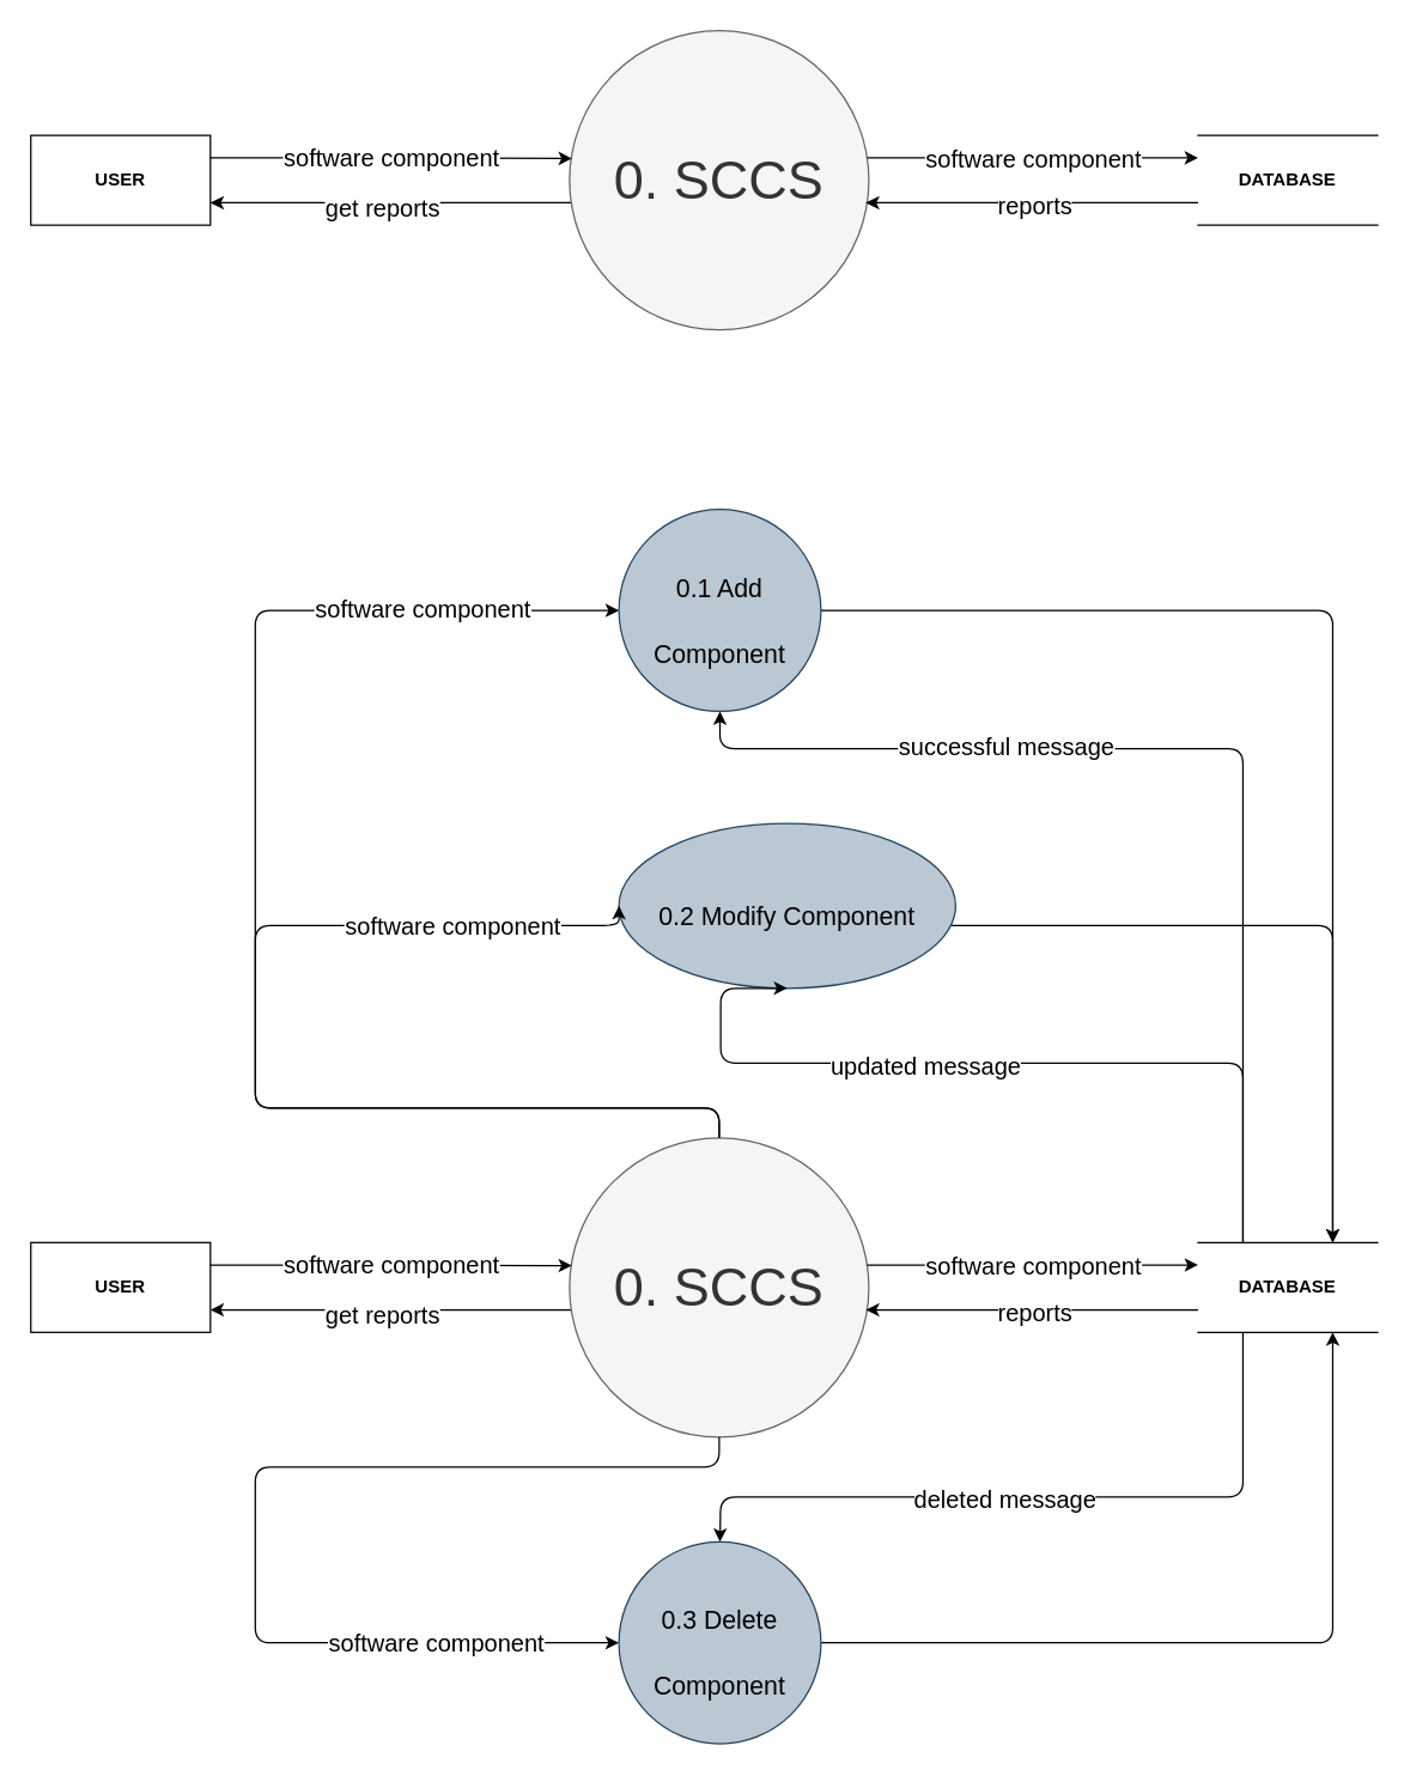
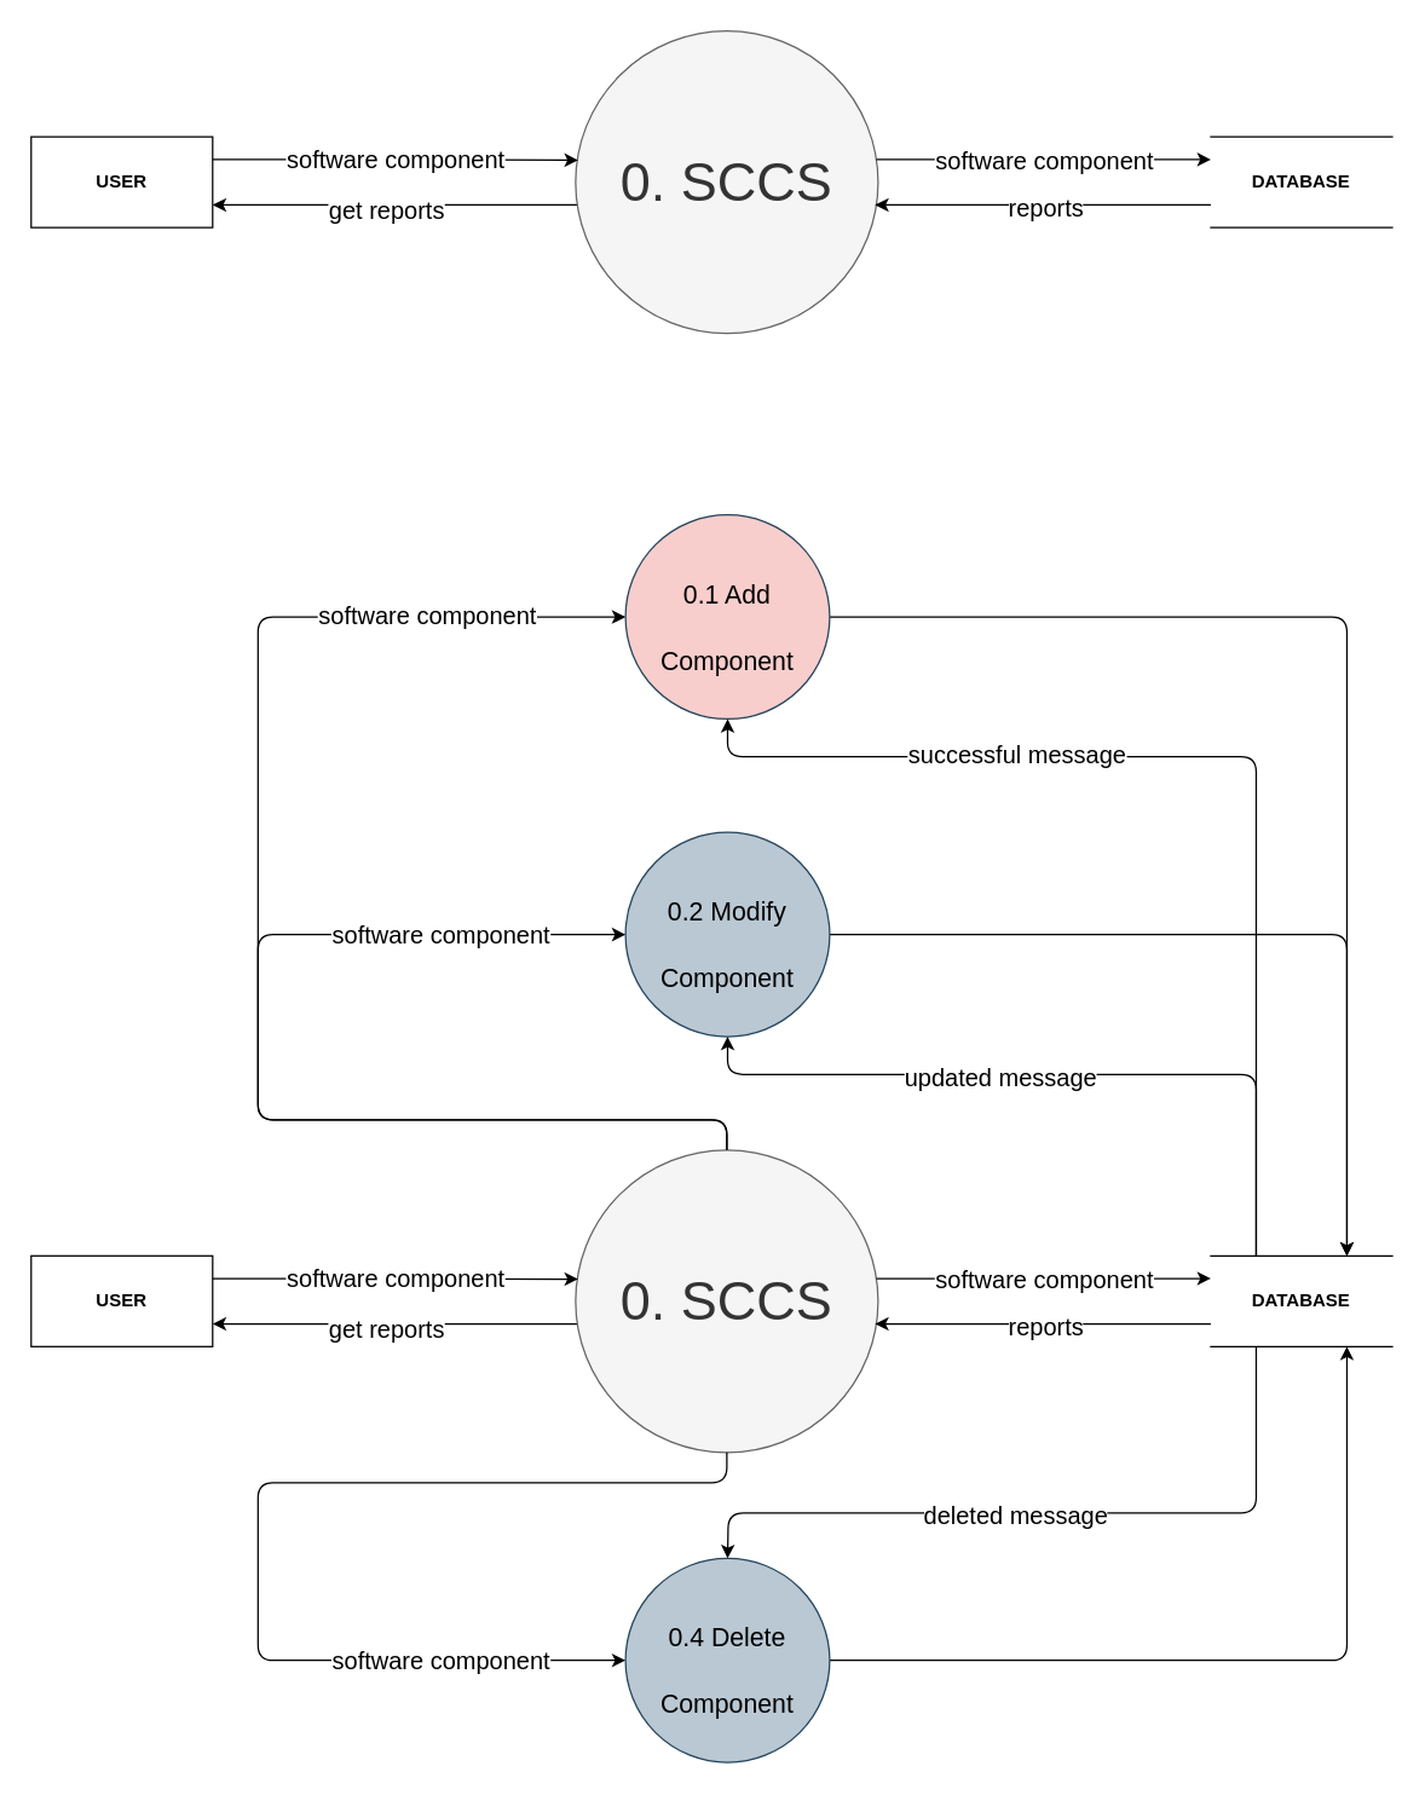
- <mxCell id="3" value="&lt;font style=&quot;font-size: 17px&quot;&gt;0.1 Add Component&lt;/font&gt;" style="ellipse;whiteSpace=wrap;html=1;aspect=fixed;fontSize=36;fillColor=#bac8d3;strokeColor=#23445d;" vertex="1" parent="1"><mxGeometry x="413" y="340" width="135" height="135" as="geometry" /></mxCell>
+ <mxCell id="3" value="&lt;font style=&quot;font-size: 17px&quot;&gt;0.1 Add Component&lt;/font&gt;" style="ellipse;whiteSpace=wrap;html=1;aspect=fixed;fontSize=36;fillColor=#f8cecc;strokeColor=#23445d;" vertex="1" parent="1"><mxGeometry x="413" y="340" width="135" height="135" as="geometry" /></mxCell>
- <mxCell id="5" value="&lt;font style=&quot;font-size: 17px&quot;&gt;0.2 Modify Component&lt;/font&gt;" style="ellipse;whiteSpace=wrap;html=1;aspect=fixed;fontSize=36;fillColor=#bac8d3;strokeColor=#23445d;" vertex="1" parent="1"><mxGeometry x="413" y="550" width="225" height="110" as="geometry" /></mxCell>
+ <mxCell id="5" value="&lt;font style=&quot;font-size: 17px&quot;&gt;0.2 Modify Component&lt;/font&gt;" style="ellipse;whiteSpace=wrap;html=1;aspect=fixed;fontSize=36;fillColor=#bac8d3;strokeColor=#23445d;" vertex="1" parent="1"><mxGeometry x="413" y="550" width="135" height="135" as="geometry" /></mxCell>
- <mxCell id="21" value="&lt;font style=&quot;font-size: 17px&quot;&gt;0.3 Delete Component&lt;/font&gt;" style="ellipse;whiteSpace=wrap;html=1;aspect=fixed;fontSize=36;fillColor=#bac8d3;strokeColor=#23445d;" vertex="1" parent="1"><mxGeometry x="413" y="1030" width="135" height="135" as="geometry" /></mxCell>
+ <mxCell id="21" value="&lt;font style=&quot;font-size: 17px&quot;&gt;0.4 Delete Component&lt;/font&gt;" style="ellipse;whiteSpace=wrap;html=1;aspect=fixed;fontSize=36;fillColor=#bac8d3;strokeColor=#23445d;" vertex="1" parent="1"><mxGeometry x="413" y="1030" width="135" height="135" as="geometry" /></mxCell>
